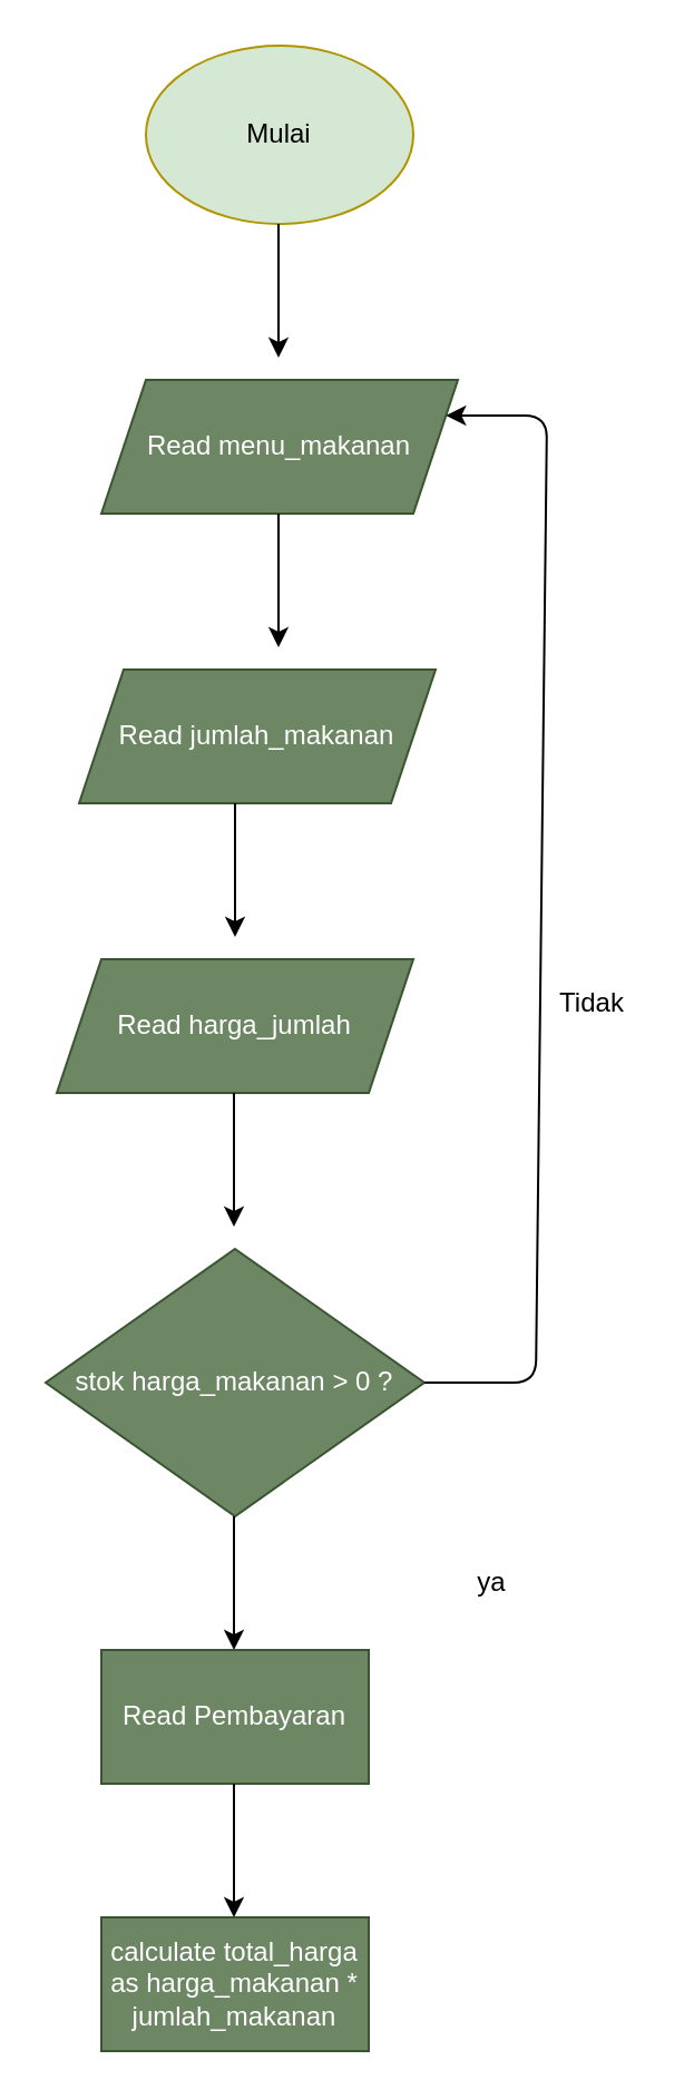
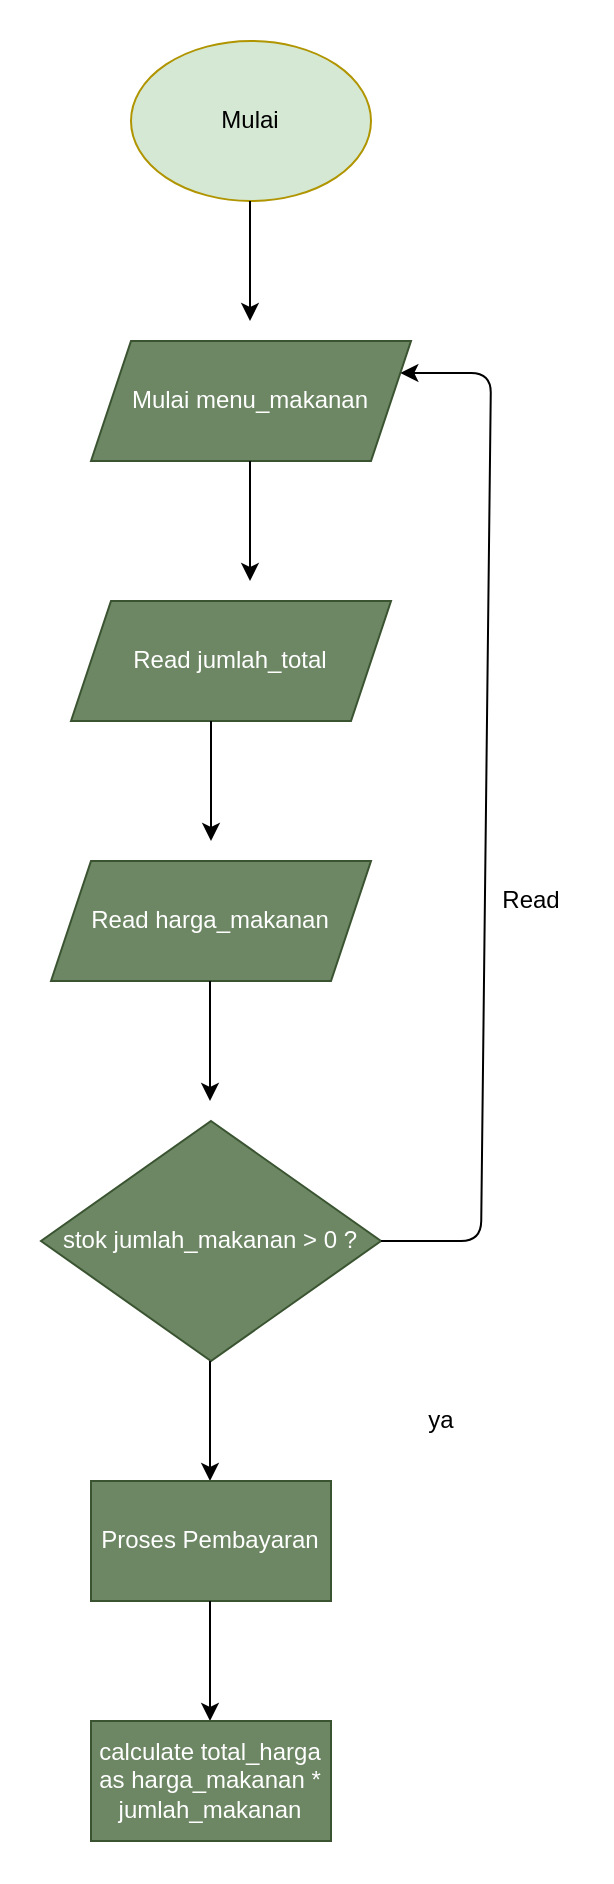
- <mxCell id="4" value="Read menu_makanan" style="shape=parallelogram;perimeter=parallelogramPerimeter;whiteSpace=wrap;html=1;fixedSize=1;fillColor=#6d8764;strokeColor=#3A5431;fontColor=#ffffff;" vertex="1" parent="1"><mxGeometry x="45" y="170" width="160" height="60" as="geometry" /></mxCell>
+ <mxCell id="4" value="Mulai menu_makanan" style="shape=parallelogram;perimeter=parallelogramPerimeter;whiteSpace=wrap;html=1;fixedSize=1;fillColor=#6d8764;strokeColor=#3A5431;fontColor=#ffffff;" vertex="1" parent="1"><mxGeometry x="45" y="170" width="160" height="60" as="geometry" /></mxCell>
- <mxCell id="6" value="Read jumlah_makanan" style="shape=parallelogram;perimeter=parallelogramPerimeter;whiteSpace=wrap;html=1;fixedSize=1;fillColor=#6d8764;fontColor=#ffffff;strokeColor=#3A5431;" vertex="1" parent="1"><mxGeometry x="35" y="300" width="160" height="60" as="geometry" /></mxCell>
+ <mxCell id="6" value="Read jumlah_total" style="shape=parallelogram;perimeter=parallelogramPerimeter;whiteSpace=wrap;html=1;fixedSize=1;fillColor=#6d8764;fontColor=#ffffff;strokeColor=#3A5431;" vertex="1" parent="1"><mxGeometry x="35" y="300" width="160" height="60" as="geometry" /></mxCell>
- <mxCell id="14" value="Tidak" style="text;html=1;align=center;verticalAlign=middle;resizable=0;points=[];autosize=1;strokeColor=none;fillColor=none;" vertex="1" parent="1"><mxGeometry x="245" y="440" width="40" height="20" as="geometry" /></mxCell>
+ <mxCell id="14" value="Read" style="text;html=1;align=center;verticalAlign=middle;resizable=0;points=[];autosize=1;strokeColor=none;fillColor=none;" vertex="1" parent="1"><mxGeometry x="245" y="440" width="40" height="20" as="geometry" /></mxCell>
- <mxCell id="8" value="Read harga_jumlah" style="shape=parallelogram;perimeter=parallelogramPerimeter;whiteSpace=wrap;html=1;fixedSize=1;fillColor=#6d8764;fontColor=#ffffff;strokeColor=#3A5431;" vertex="1" parent="1"><mxGeometry x="25" y="430" width="160" height="60" as="geometry" /></mxCell>
+ <mxCell id="8" value="Read harga_makanan" style="shape=parallelogram;perimeter=parallelogramPerimeter;whiteSpace=wrap;html=1;fixedSize=1;fillColor=#6d8764;fontColor=#ffffff;strokeColor=#3A5431;" vertex="1" parent="1"><mxGeometry x="25" y="430" width="160" height="60" as="geometry" /></mxCell>
- <mxCell id="10" value="stok harga_makanan &amp;gt; 0 ?" style="rhombus;whiteSpace=wrap;html=1;fillColor=#6d8764;fontColor=#ffffff;strokeColor=#3A5431;" vertex="1" parent="1"><mxGeometry x="20" y="560" width="170" height="120" as="geometry" /></mxCell>
+ <mxCell id="10" value="stok jumlah_makanan &amp;gt; 0 ?" style="rhombus;whiteSpace=wrap;html=1;fillColor=#6d8764;fontColor=#ffffff;strokeColor=#3A5431;" vertex="1" parent="1"><mxGeometry x="20" y="560" width="170" height="120" as="geometry" /></mxCell>
- <mxCell id="15" value="Read Pembayaran" style="rounded=0;whiteSpace=wrap;html=1;fillColor=#6d8764;fontColor=#ffffff;strokeColor=#3A5431;" vertex="1" parent="1"><mxGeometry x="45" y="740" width="120" height="60" as="geometry" /></mxCell>
+ <mxCell id="15" value="Proses Pembayaran" style="rounded=0;whiteSpace=wrap;html=1;fillColor=#6d8764;fontColor=#ffffff;strokeColor=#3A5431;" vertex="1" parent="1"><mxGeometry x="45" y="740" width="120" height="60" as="geometry" /></mxCell>
